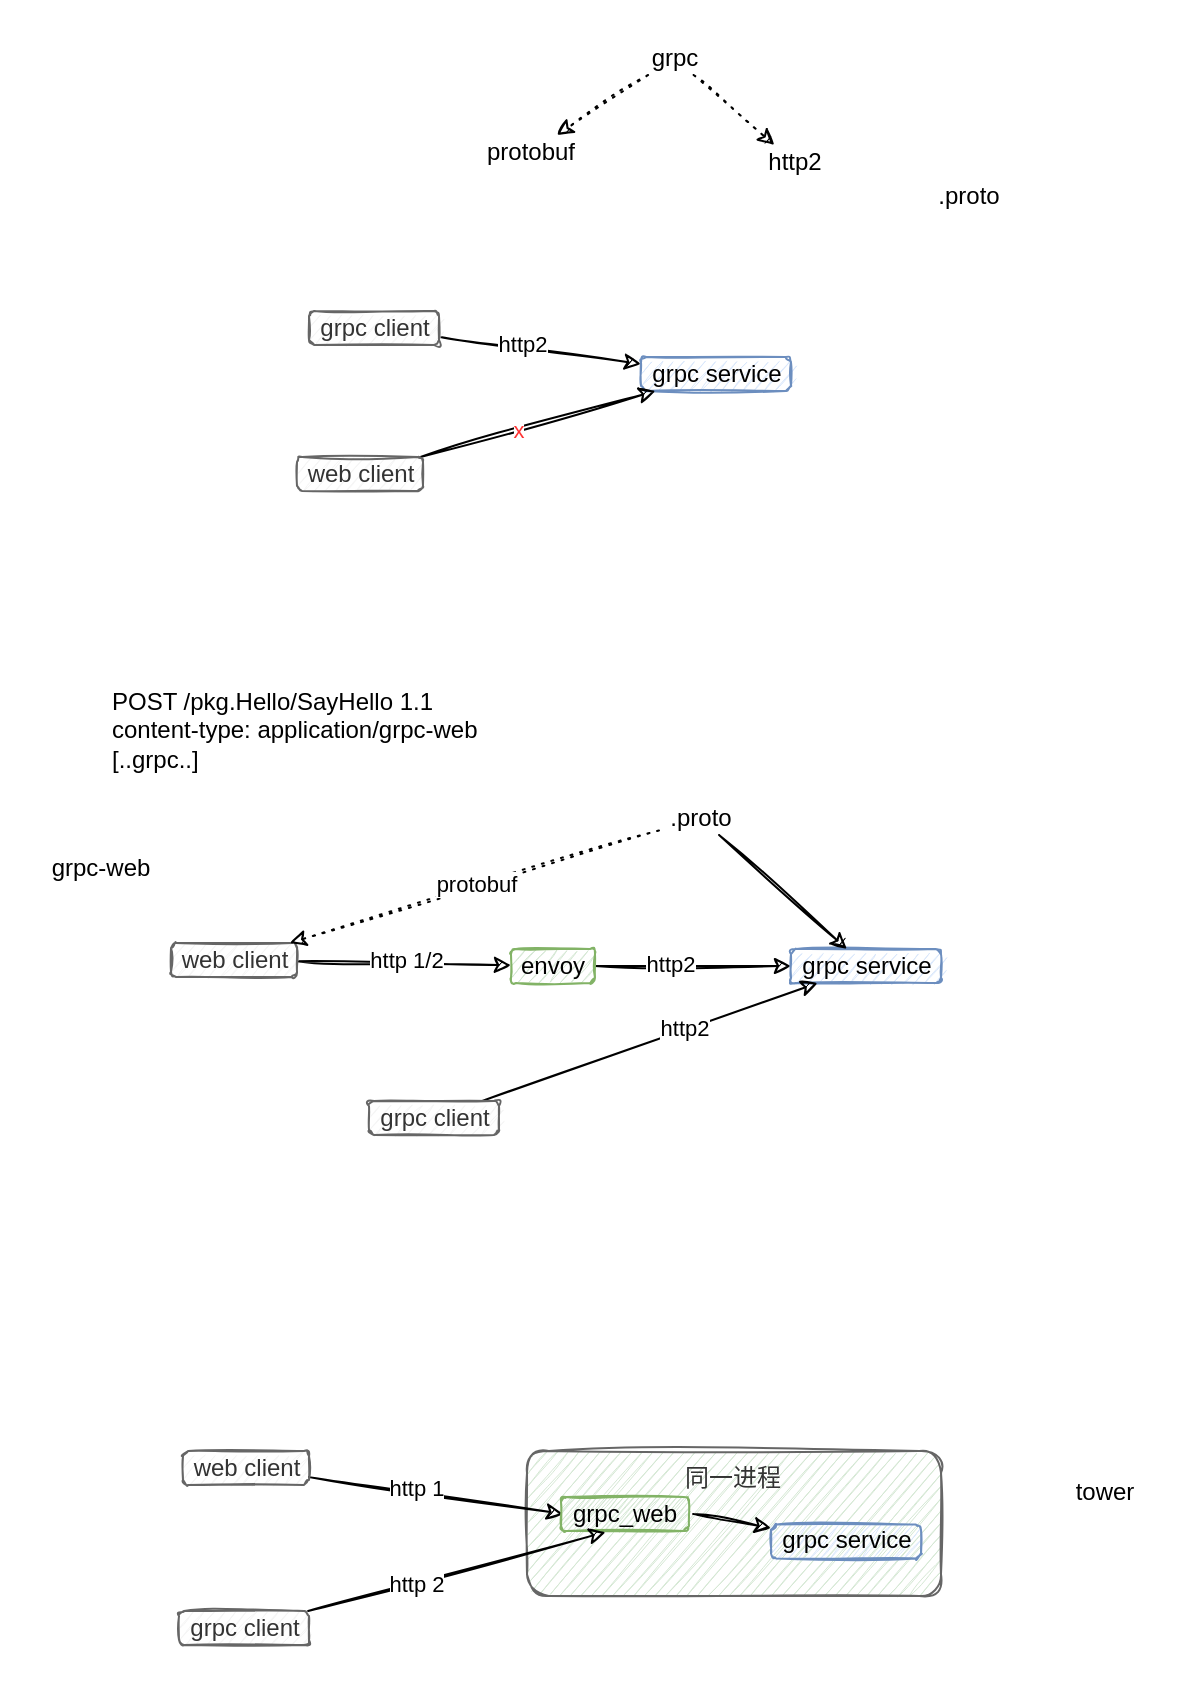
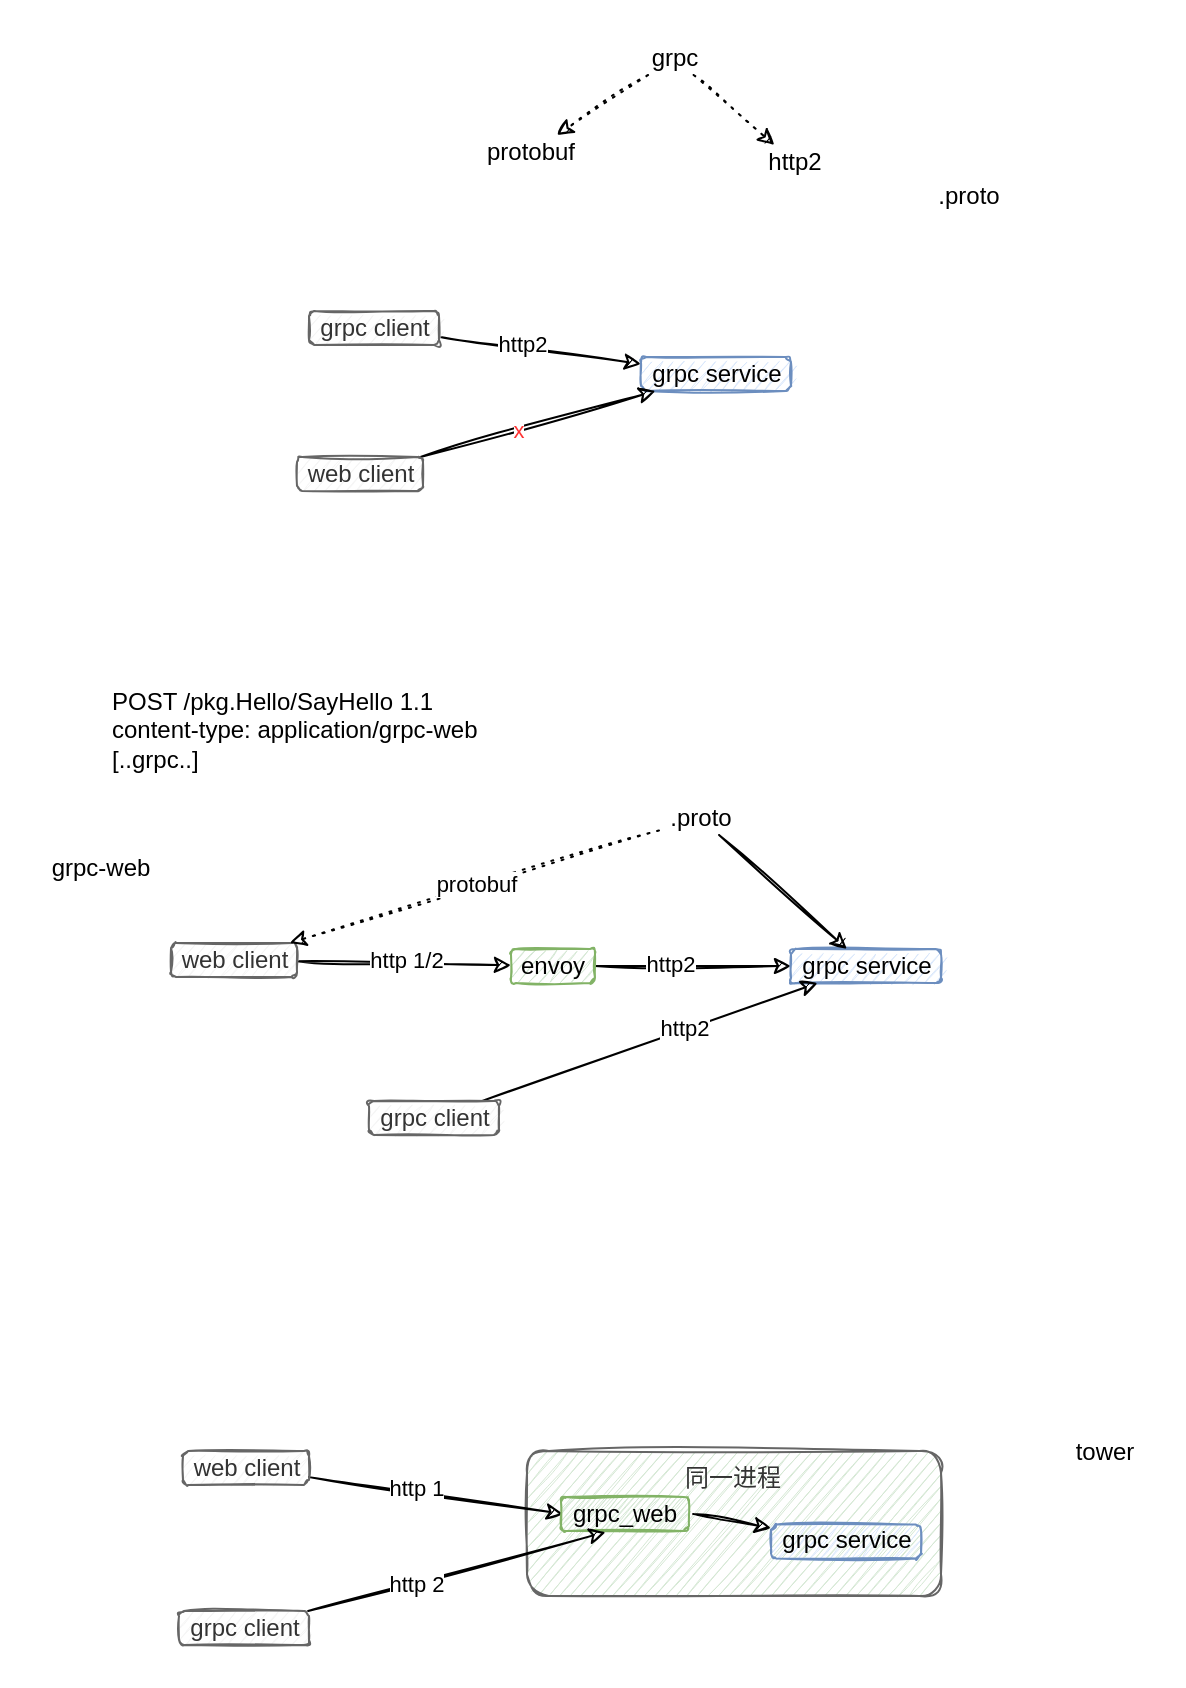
- <mxCell id="37" value="tower" style="text;html=1;align=center;verticalAlign=middle;resizable=0;points=[];autosize=1;strokeColor=none;" parent="1" vertex="1"><mxGeometry x="532" y="737" width="39" height="17" as="geometry" /></mxCell>
+ <mxCell id="37" value="tower" style="text;html=1;align=center;verticalAlign=middle;resizable=0;points=[];autosize=1;strokeColor=none;" parent="1" vertex="1"><mxGeometry x="532" y="717" width="39" height="17" as="geometry" /></mxCell>
